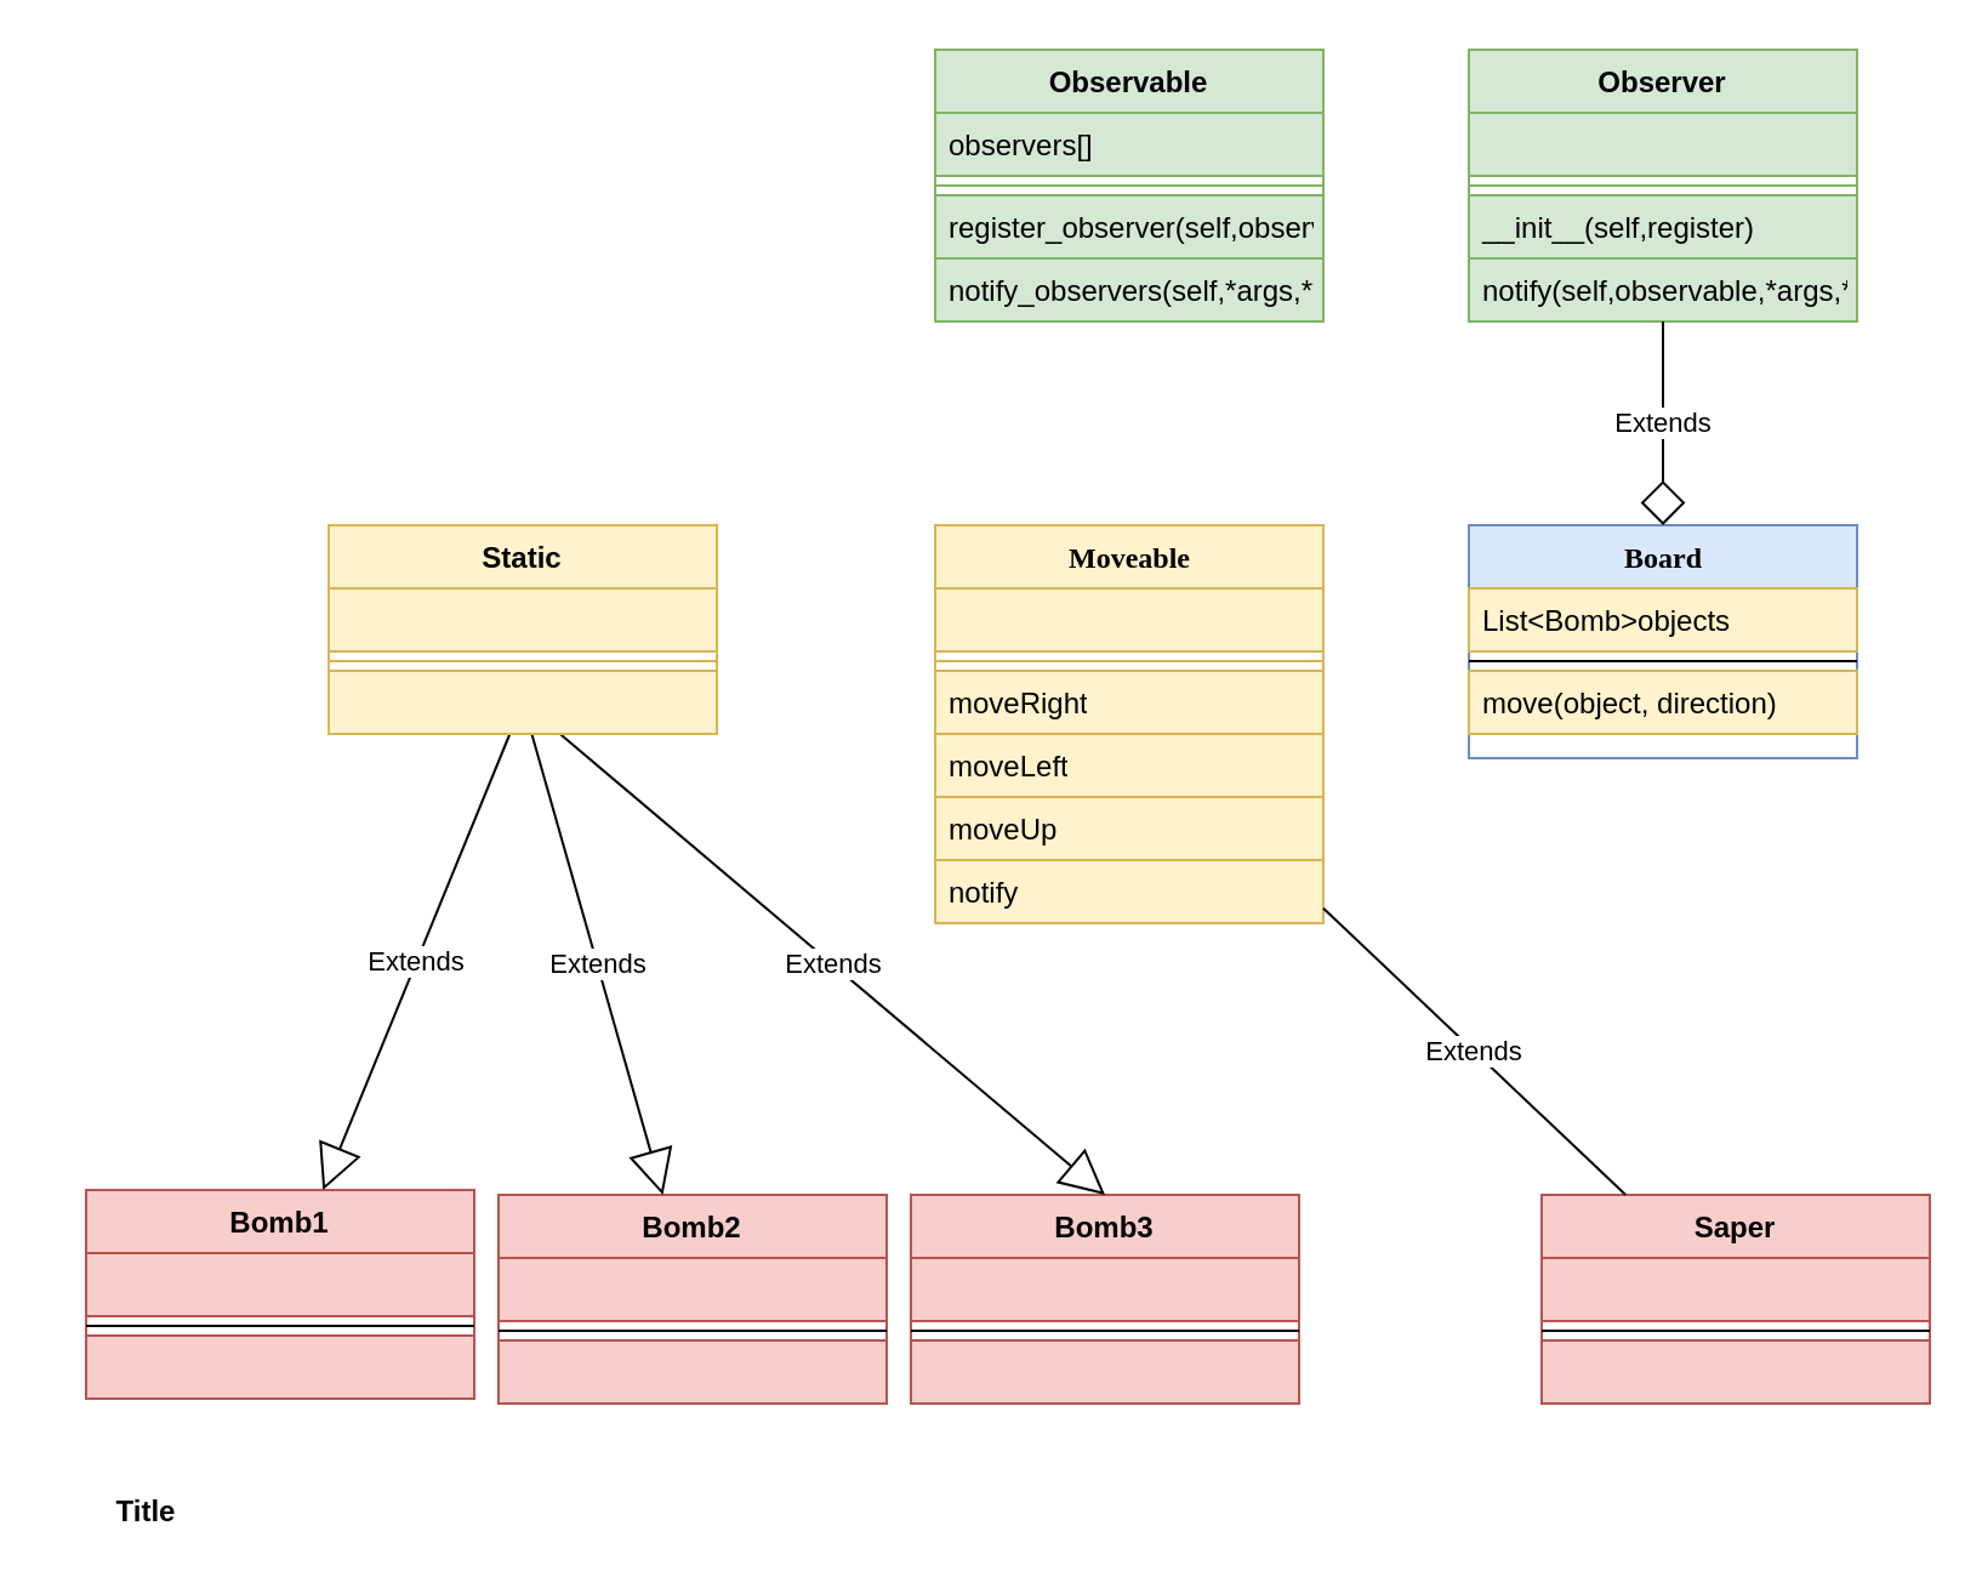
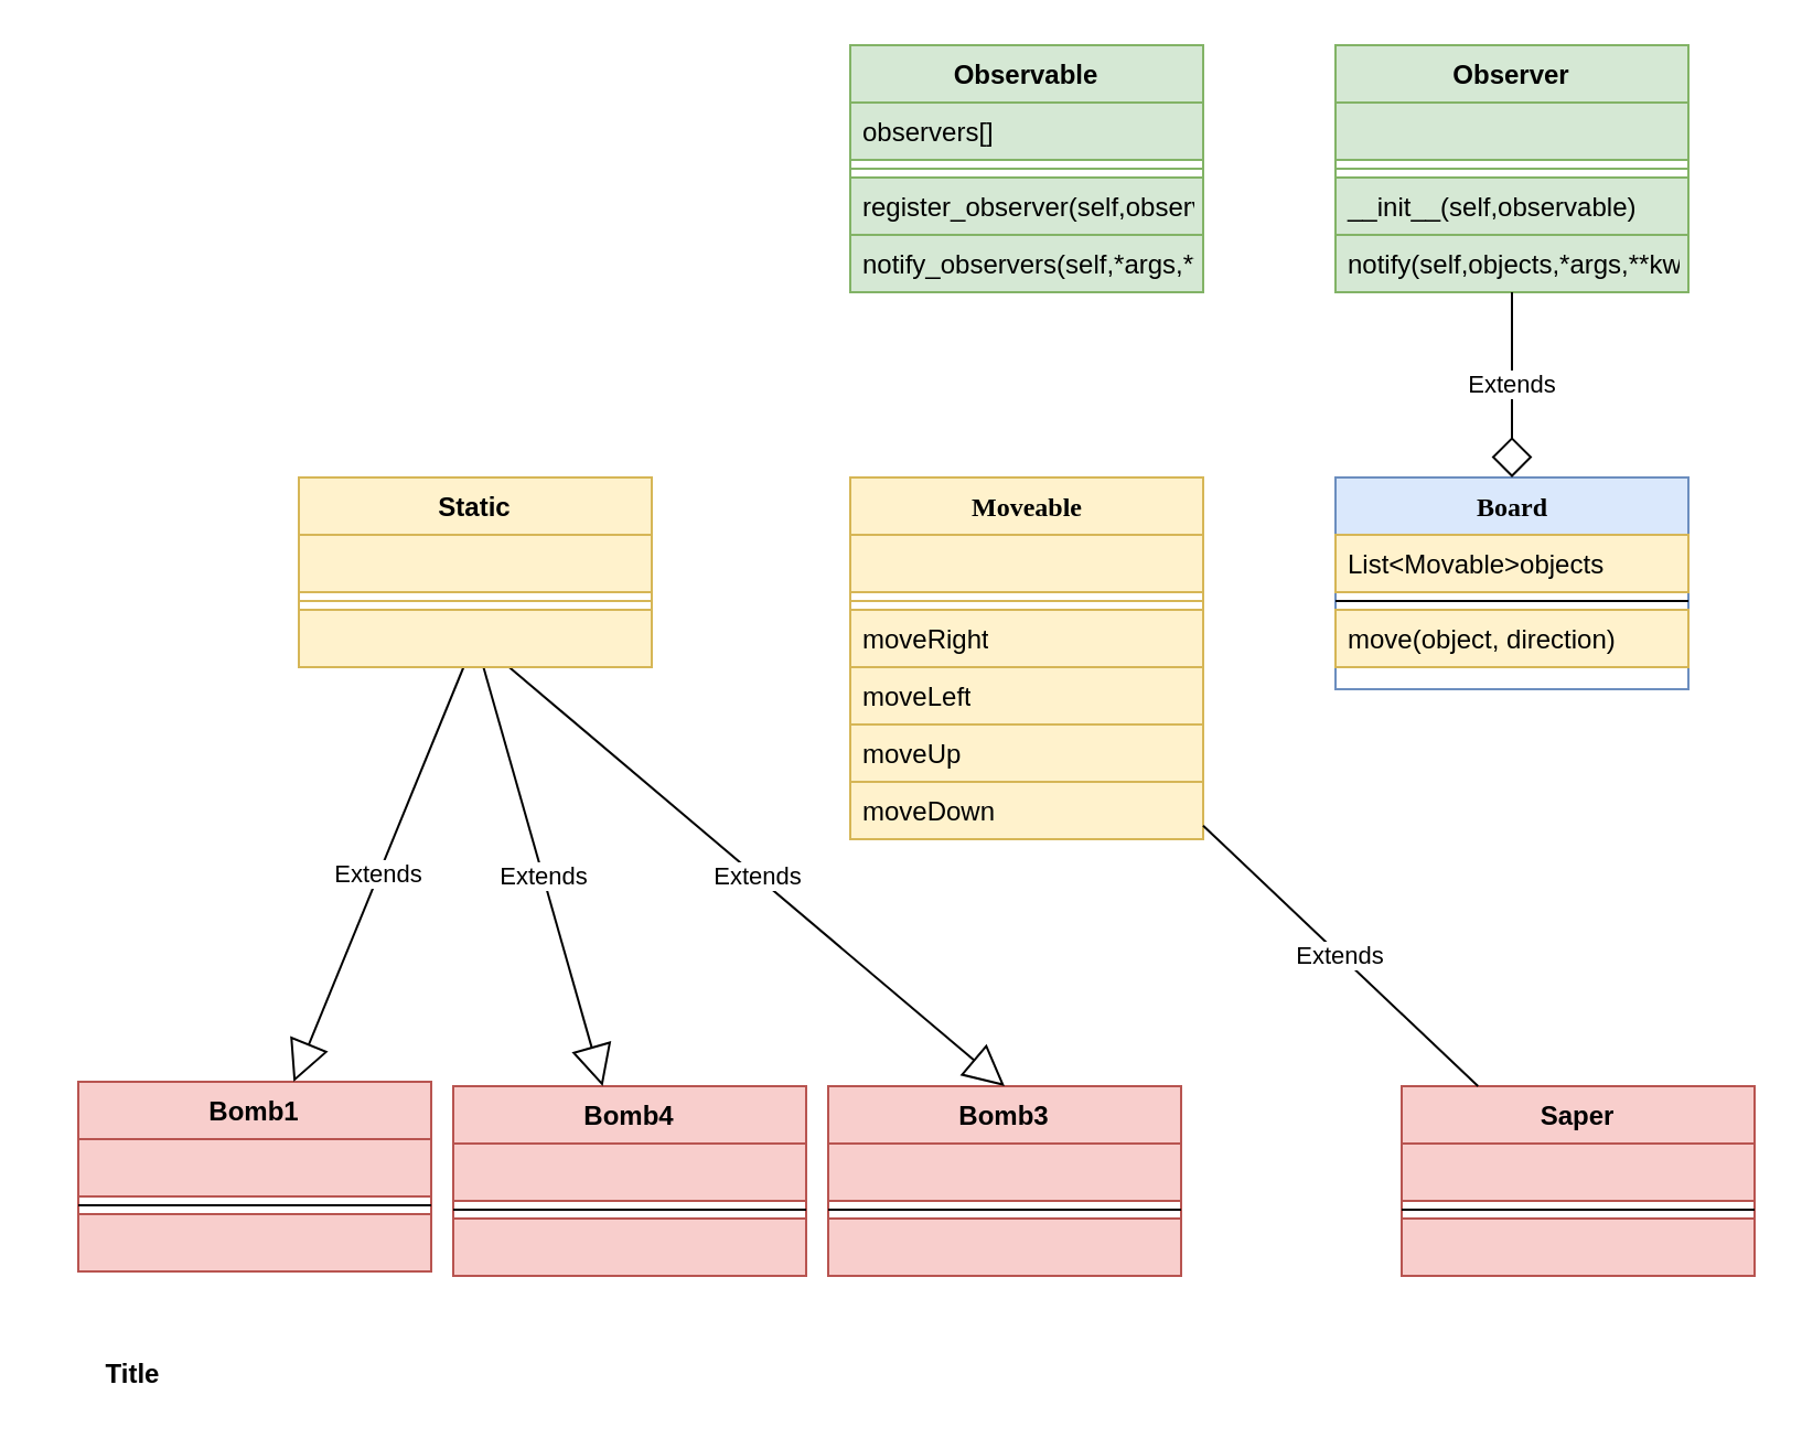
- <mxCell id="16" value="__init__(self,register)" style="text;strokeColor=#82b366;fillColor=#d5e8d4;align=left;verticalAlign=top;spacingLeft=4;spacingRight=4;overflow=hidden;rotatable=0;points=[[0,0.5],[1,0.5]];portConstraint=eastwest;" parent="13" vertex="1"><mxGeometry y="60" width="160" height="26" as="geometry" /></mxCell>
+ <mxCell id="16" value="__init__(self,observable)" style="text;strokeColor=#82b366;fillColor=#d5e8d4;align=left;verticalAlign=top;spacingLeft=4;spacingRight=4;overflow=hidden;rotatable=0;points=[[0,0.5],[1,0.5]];portConstraint=eastwest;" parent="13" vertex="1"><mxGeometry y="60" width="160" height="26" as="geometry" /></mxCell>
- <mxCell id="17" value="notify(self,observable,*args,**kwargs)" style="text;strokeColor=#82b366;fillColor=#d5e8d4;align=left;verticalAlign=top;spacingLeft=4;spacingRight=4;overflow=hidden;rotatable=0;points=[[0,0.5],[1,0.5]];portConstraint=eastwest;" parent="13" vertex="1"><mxGeometry y="86" width="160" height="26" as="geometry" /></mxCell>
+ <mxCell id="17" value="notify(self,objects,*args,**kwargs)" style="text;strokeColor=#82b366;fillColor=#d5e8d4;align=left;verticalAlign=top;spacingLeft=4;spacingRight=4;overflow=hidden;rotatable=0;points=[[0,0.5],[1,0.5]];portConstraint=eastwest;" parent="13" vertex="1"><mxGeometry y="86" width="160" height="26" as="geometry" /></mxCell>
- <mxCell id="10" value="List&amp;lt;Bomb&amp;gt;objects" style="text;html=1;align=left;verticalAlign=top;spacingLeft=4;spacingRight=4;whiteSpace=wrap;overflow=hidden;rotatable=0;points=[[0,0.5],[1,0.5]];portConstraint=eastwest;fillColor=#fff2cc;strokeColor=#d6b656;" parent="9" vertex="1"><mxGeometry y="26" width="160" height="26" as="geometry" /></mxCell>
+ <mxCell id="10" value="List&amp;lt;Movable&amp;gt;objects" style="text;html=1;align=left;verticalAlign=top;spacingLeft=4;spacingRight=4;whiteSpace=wrap;overflow=hidden;rotatable=0;points=[[0,0.5],[1,0.5]];portConstraint=eastwest;fillColor=#fff2cc;strokeColor=#d6b656;" parent="9" vertex="1"><mxGeometry y="26" width="160" height="26" as="geometry" /></mxCell>
- <mxCell id="8" value="notify&lt;br&gt;" style="text;html=1;align=left;verticalAlign=top;spacingLeft=4;spacingRight=4;whiteSpace=wrap;overflow=hidden;rotatable=0;points=[[0,0.5],[1,0.5]];portConstraint=eastwest;fillColor=#fff2cc;strokeColor=#d6b656;" parent="2" vertex="1"><mxGeometry y="138" width="160" height="26" as="geometry" /></mxCell>
+ <mxCell id="8" value="moveDown&lt;br&gt;" style="text;html=1;align=left;verticalAlign=top;spacingLeft=4;spacingRight=4;whiteSpace=wrap;overflow=hidden;rotatable=0;points=[[0,0.5],[1,0.5]];portConstraint=eastwest;fillColor=#fff2cc;strokeColor=#d6b656;" parent="2" vertex="1"><mxGeometry y="138" width="160" height="26" as="geometry" /></mxCell>
- <mxCell id="24" value="Bomb2" style="swimlane;fontStyle=1;align=center;verticalAlign=top;childLayout=stackLayout;horizontal=1;startSize=26;horizontalStack=0;resizeParent=1;resizeParentMax=0;resizeLast=0;collapsible=1;marginBottom=0;fillColor=#f8cecc;strokeColor=#b85450;" parent="1" vertex="1"><mxGeometry x="205" y="492" width="160" height="86" as="geometry" /></mxCell>
+ <mxCell id="24" value="Bomb4" style="swimlane;fontStyle=1;align=center;verticalAlign=top;childLayout=stackLayout;horizontal=1;startSize=26;horizontalStack=0;resizeParent=1;resizeParentMax=0;resizeLast=0;collapsible=1;marginBottom=0;fillColor=#f8cecc;strokeColor=#b85450;" parent="1" vertex="1"><mxGeometry x="205" y="492" width="160" height="86" as="geometry" /></mxCell>
